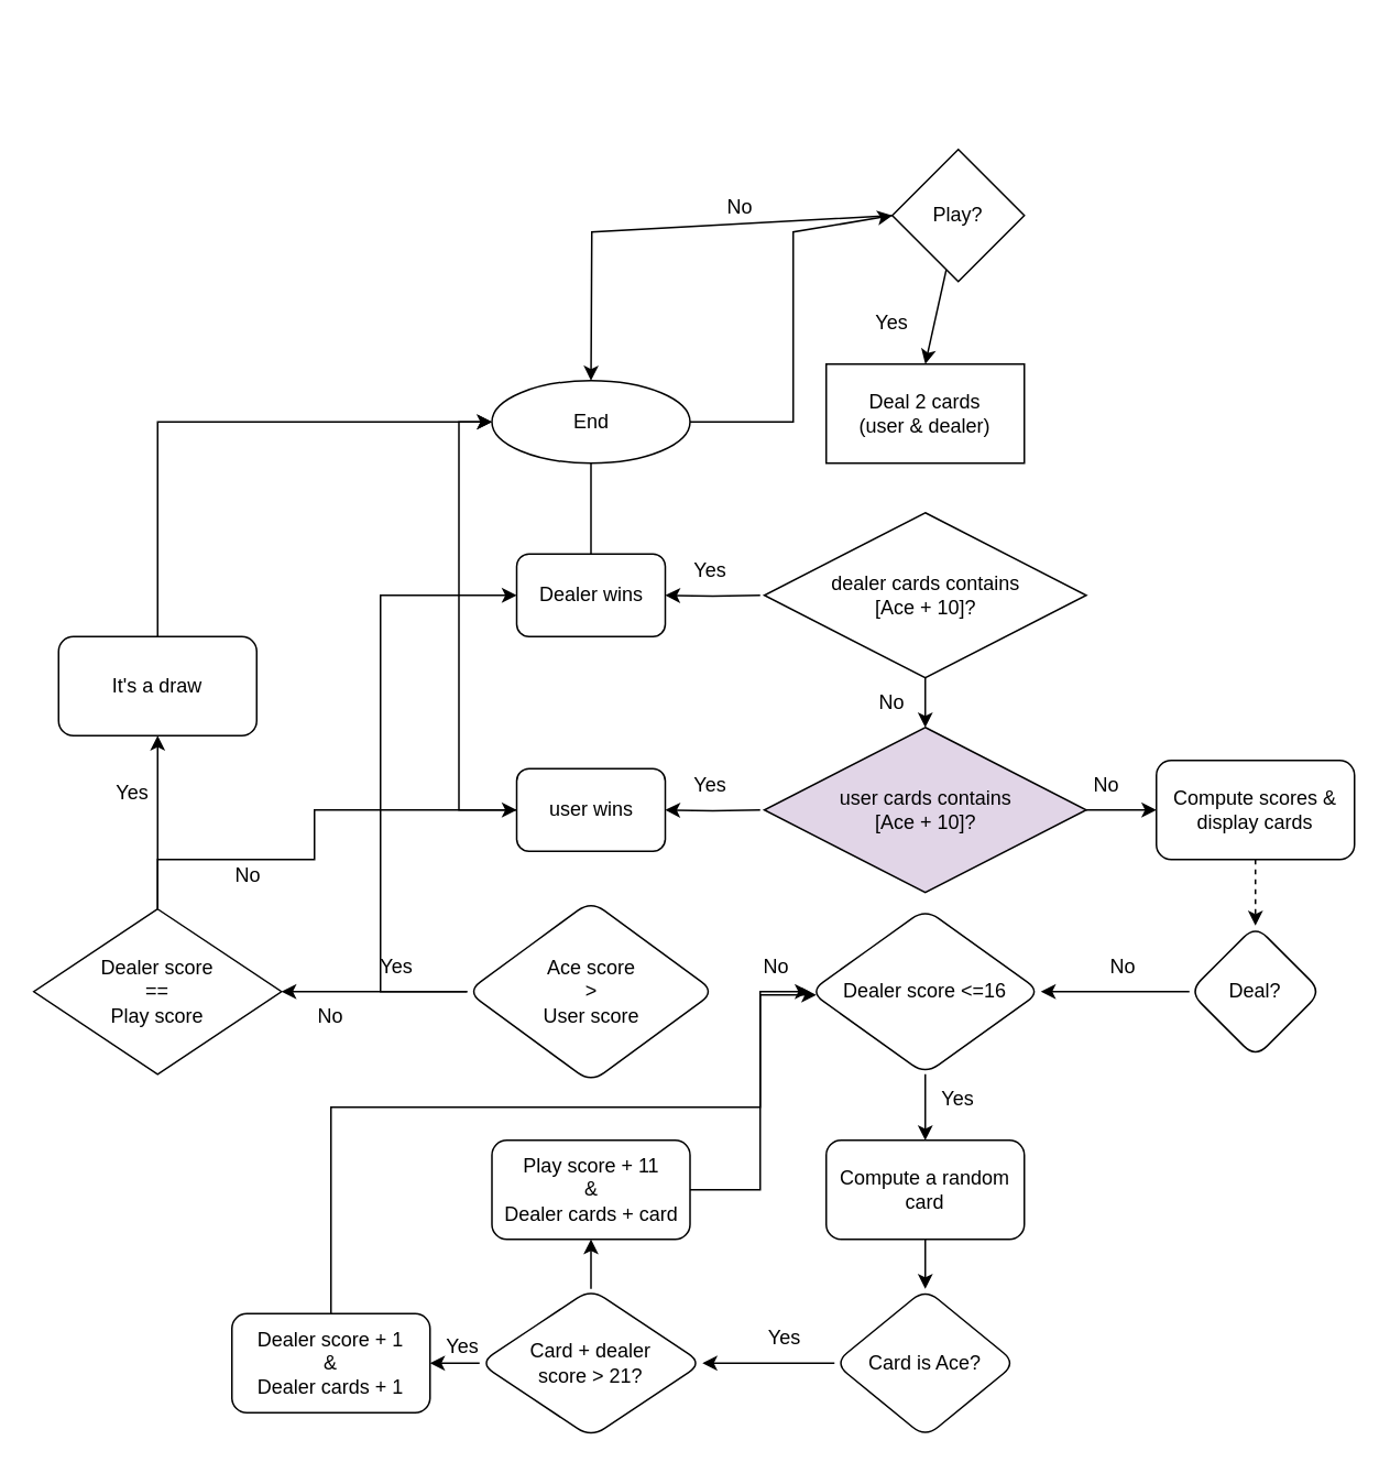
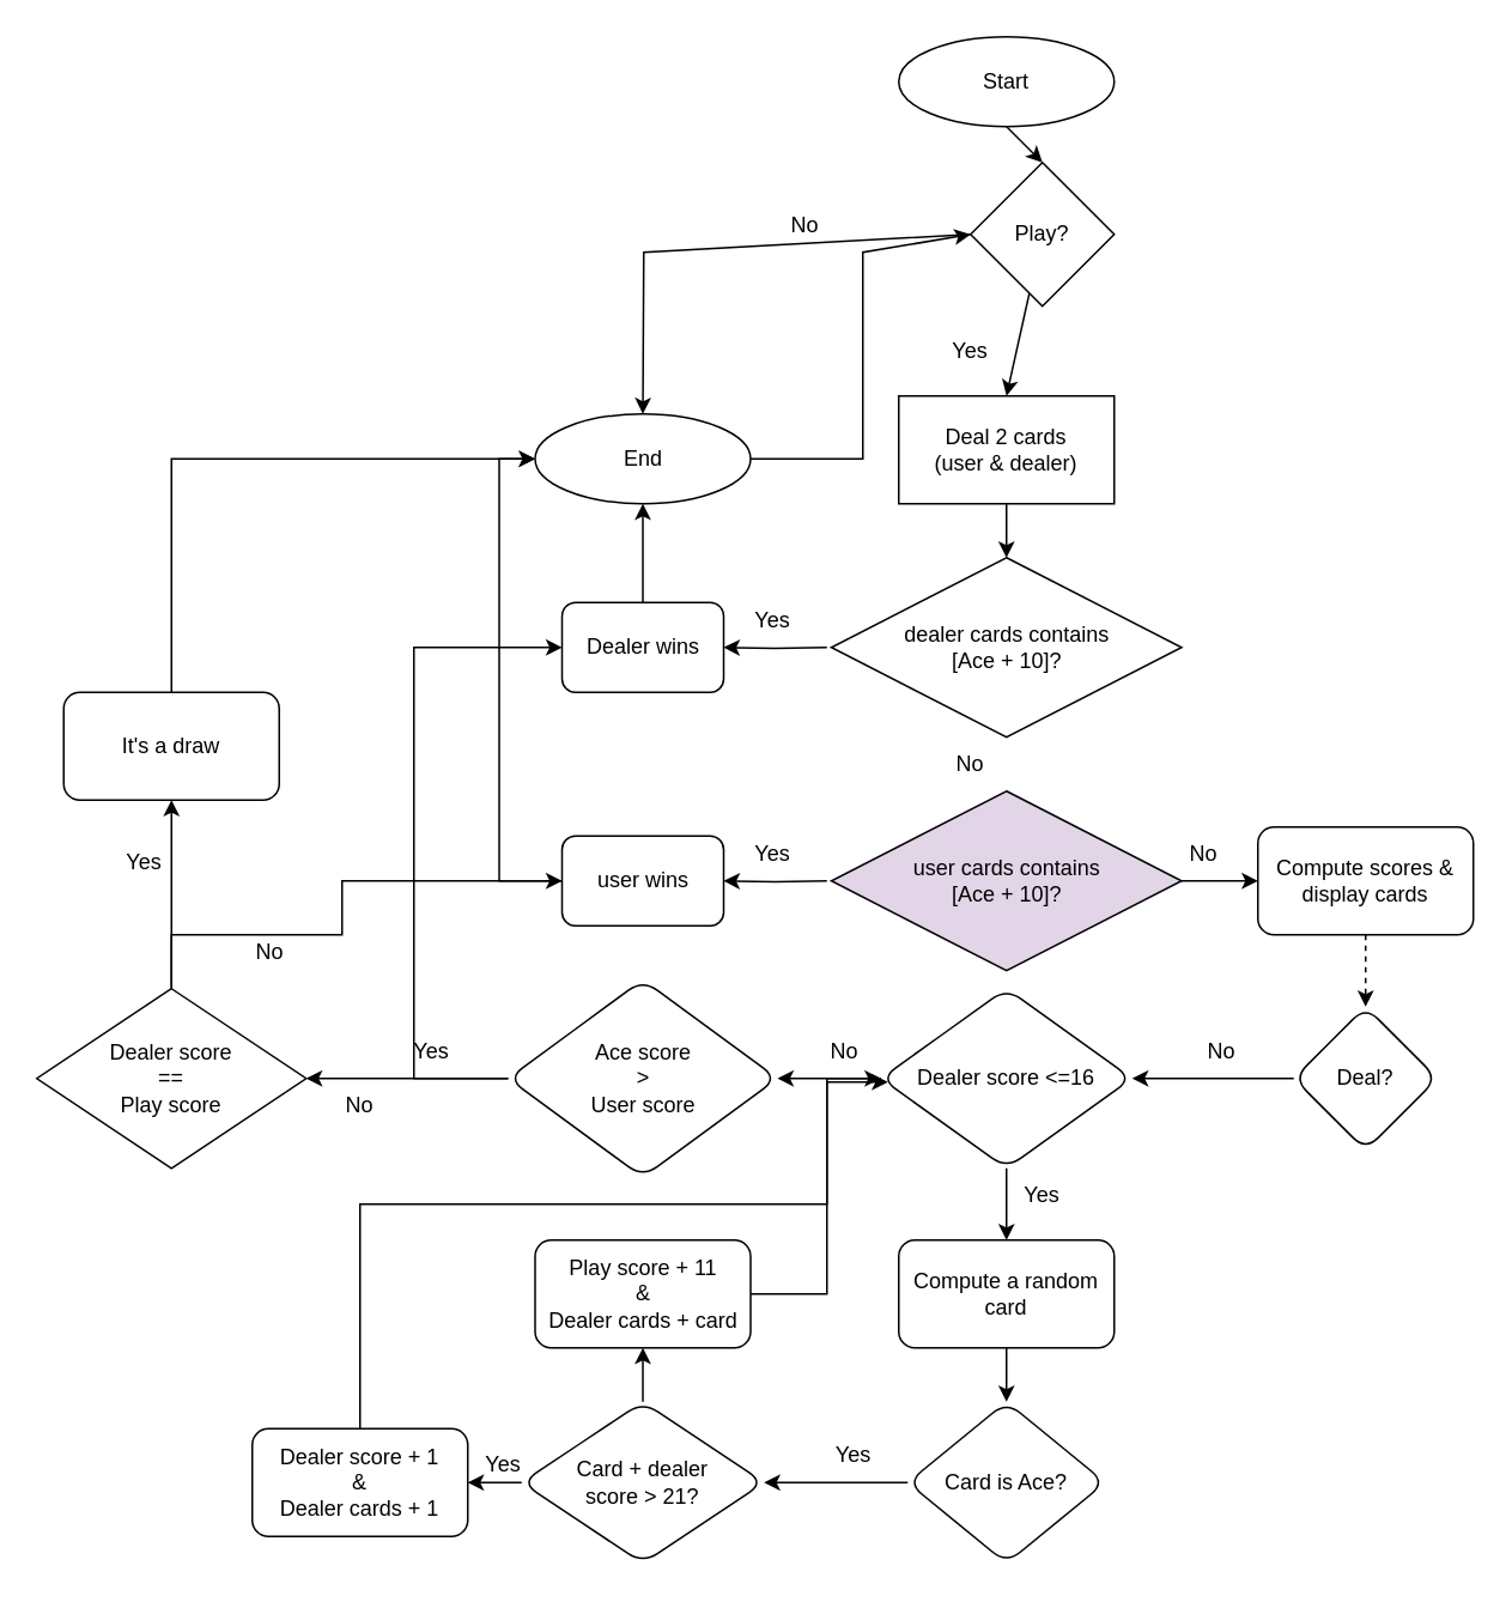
+ <mxCell id="2" value="Start" style="ellipse;whiteSpace=wrap;html=1;" vertex="1" parent="1"><mxGeometry x="500" y="20" width="120" height="50" as="geometry" /></mxCell>
+ <mxCell id="8" value="" style="endArrow=classic;html=1;rounded=0;exitX=0.5;exitY=1;exitDx=0;exitDy=0;entryX=0.5;entryY=0;entryDx=0;entryDy=0;" edge="1" parent="1" source="2" target="3"><mxGeometry width="50" height="50" relative="1" as="geometry"><mxPoint x="700" y="320" as="sourcePoint" /><mxPoint x="750" y="270" as="targetPoint" /></mxGeometry></mxCell>
- <mxCell id="15" value="" style="endArrow=none;html=1;rounded=0;exitX=0.5;exitY=0;exitDx=0;exitDy=0;entryX=0.5;entryY=1;entryDx=0;entryDy=0;" edge="1" parent="1" source="14" target="4"><mxGeometry width="50" height="50" relative="1" as="geometry"><mxPoint x="667.5" y="390" as="sourcePoint" /><mxPoint x="717.5" y="340" as="targetPoint" /></mxGeometry></mxCell>
+ <mxCell id="15" value="" style="endArrow=classic;html=1;rounded=0;exitX=0.5;exitY=0;exitDx=0;exitDy=0;entryX=0.5;entryY=1;entryDx=0;entryDy=0;" edge="1" parent="1" source="14" target="4"><mxGeometry width="50" height="50" relative="1" as="geometry"><mxPoint x="667.5" y="390" as="sourcePoint" /><mxPoint x="717.5" y="340" as="targetPoint" /></mxGeometry></mxCell>
+ <mxCell id="17" value="" style="endArrow=classic;html=1;rounded=0;exitX=0.5;exitY=1;exitDx=0;exitDy=0;entryX=0.5;entryY=0;entryDx=0;entryDy=0;" edge="1" parent="1" source="9" target="13"><mxGeometry width="50" height="50" relative="1" as="geometry"><mxPoint x="700" y="340" as="sourcePoint" /><mxPoint x="750" y="290" as="targetPoint" /></mxGeometry></mxCell>
- <mxCell id="12" value="" style="edgeStyle=orthogonalEdgeStyle;rounded=0;orthogonalLoop=1;jettySize=auto;html=1;" edge="1" parent="1" source="13" target="20"><mxGeometry relative="1" as="geometry" /></mxCell>
+ <mxCell id="32" value="" style="edgeStyle=orthogonalEdgeStyle;rounded=0;orthogonalLoop=1;jettySize=auto;html=1;exitX=0;exitY=0.5;exitDx=0;exitDy=0;" edge="1" parent="1" source="33" target="48"><mxGeometry relative="1" as="geometry"><mxPoint x="470" y="600" as="sourcePoint" /></mxGeometry></mxCell>
